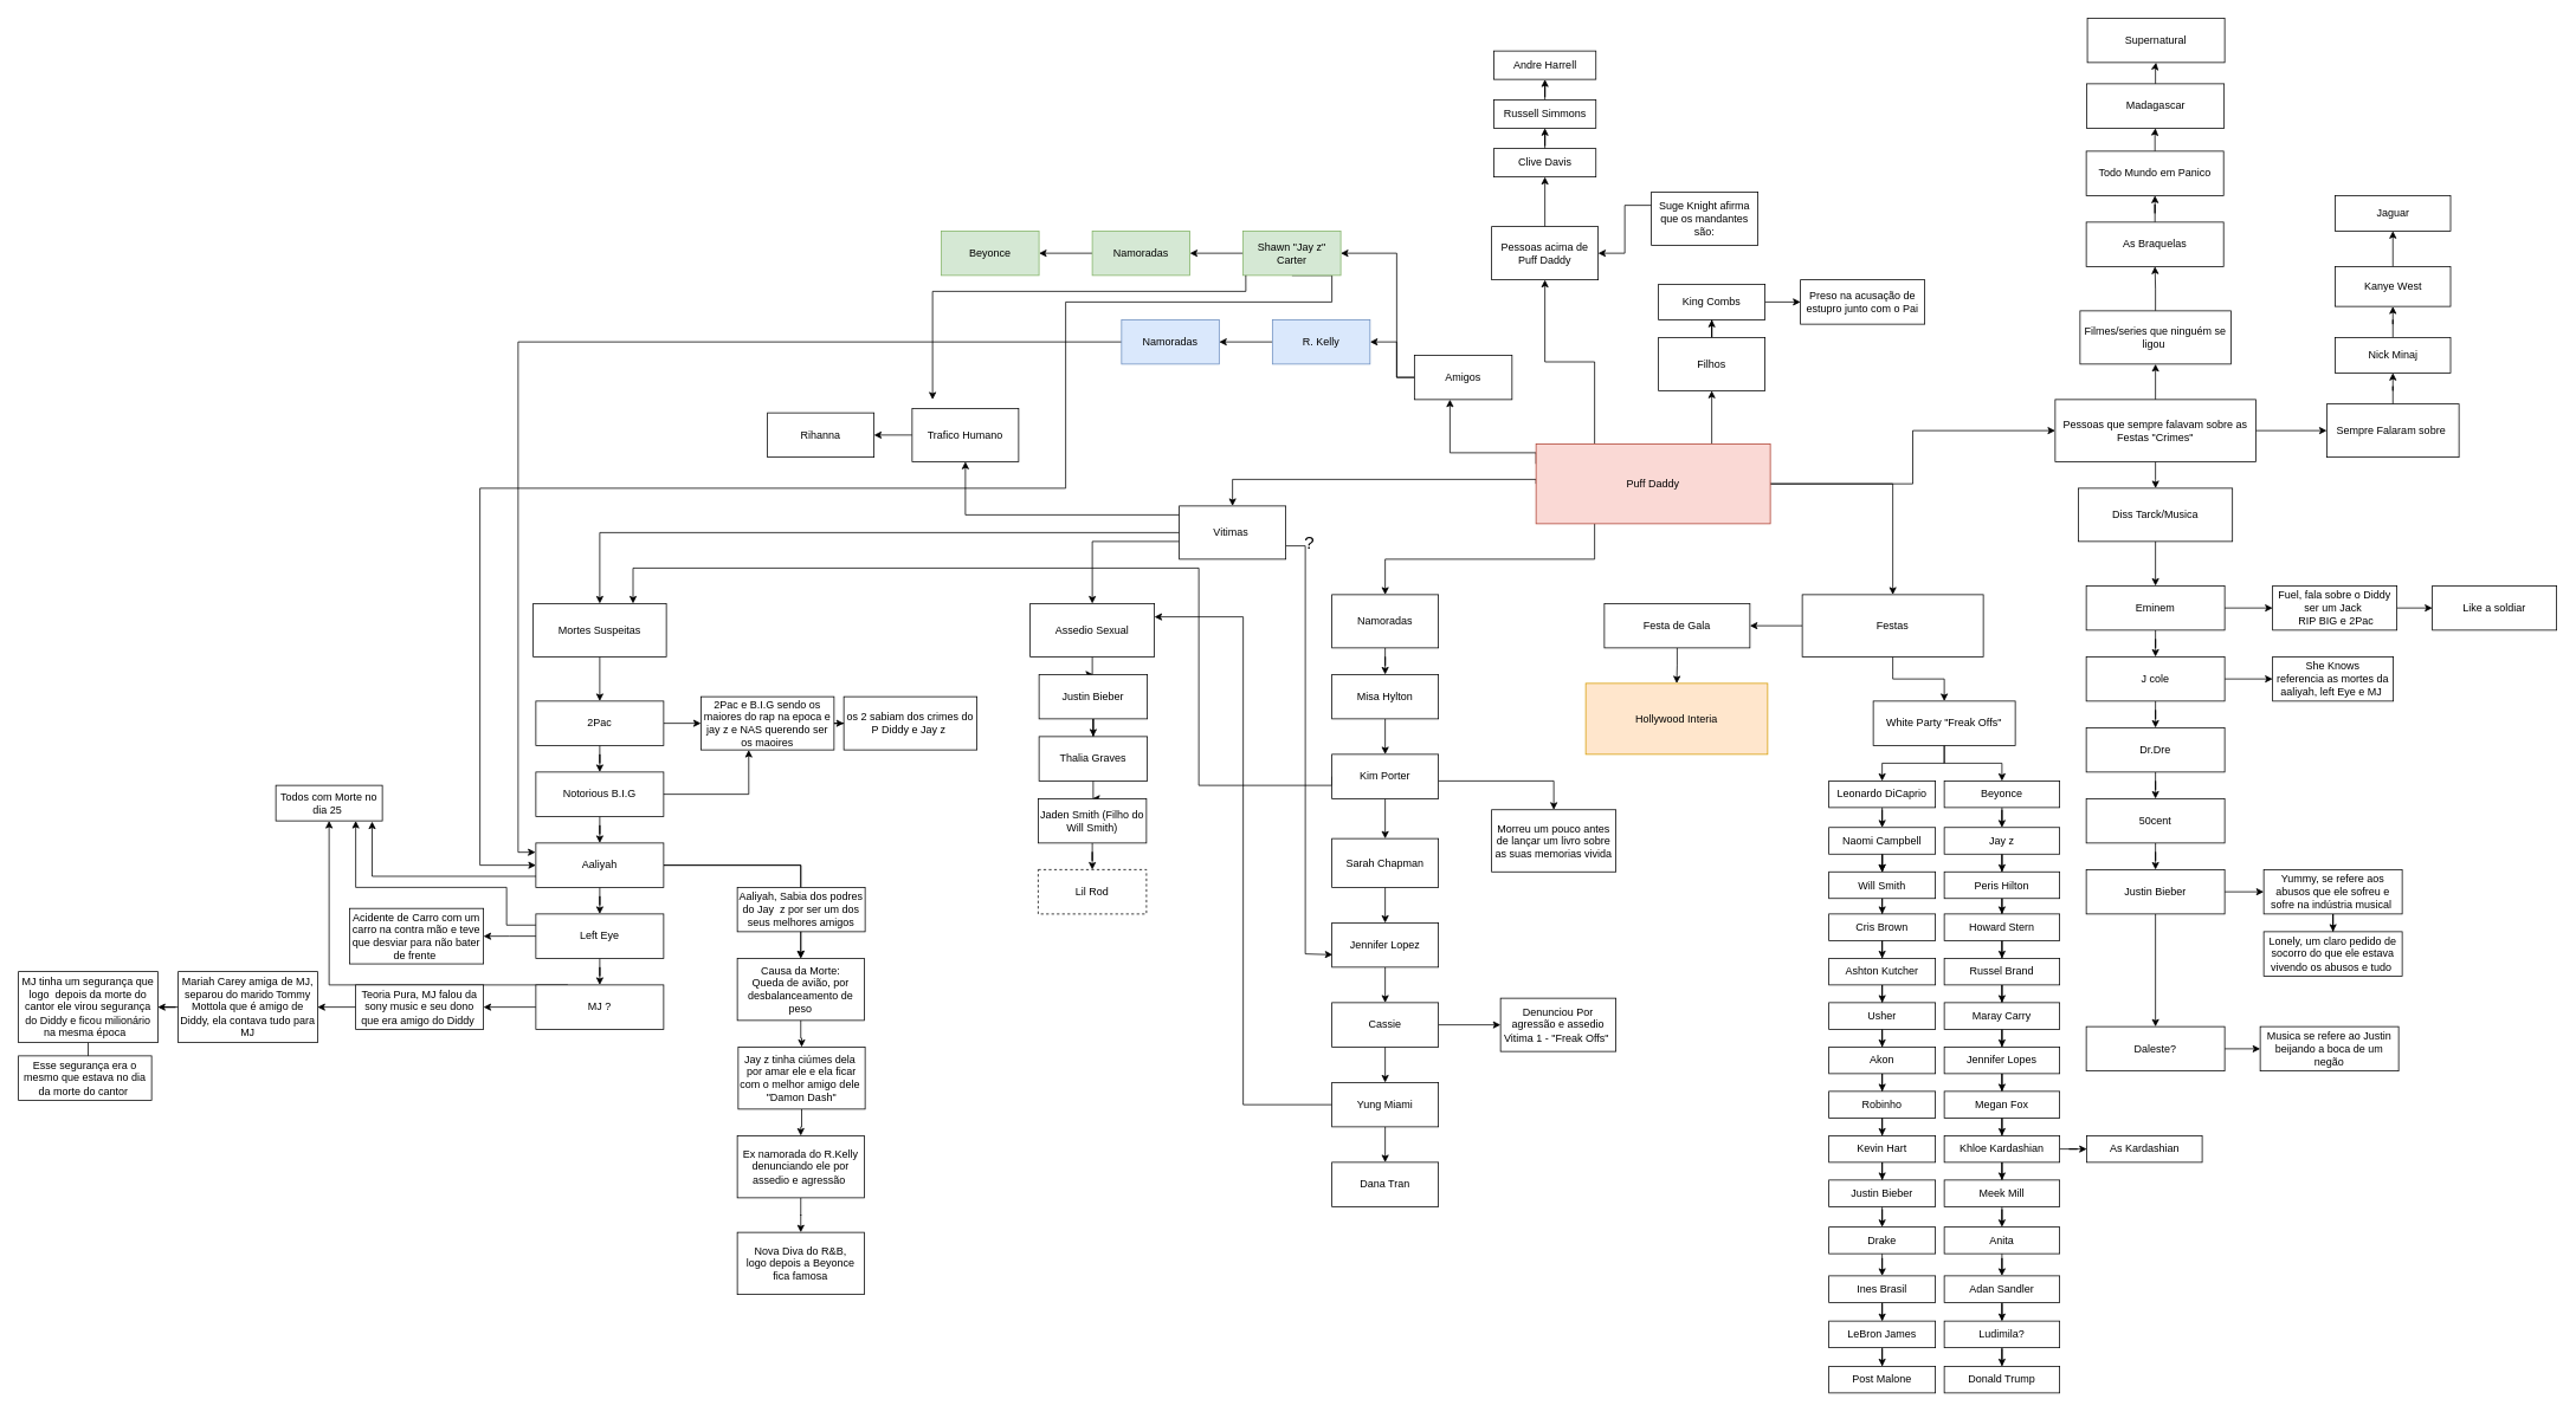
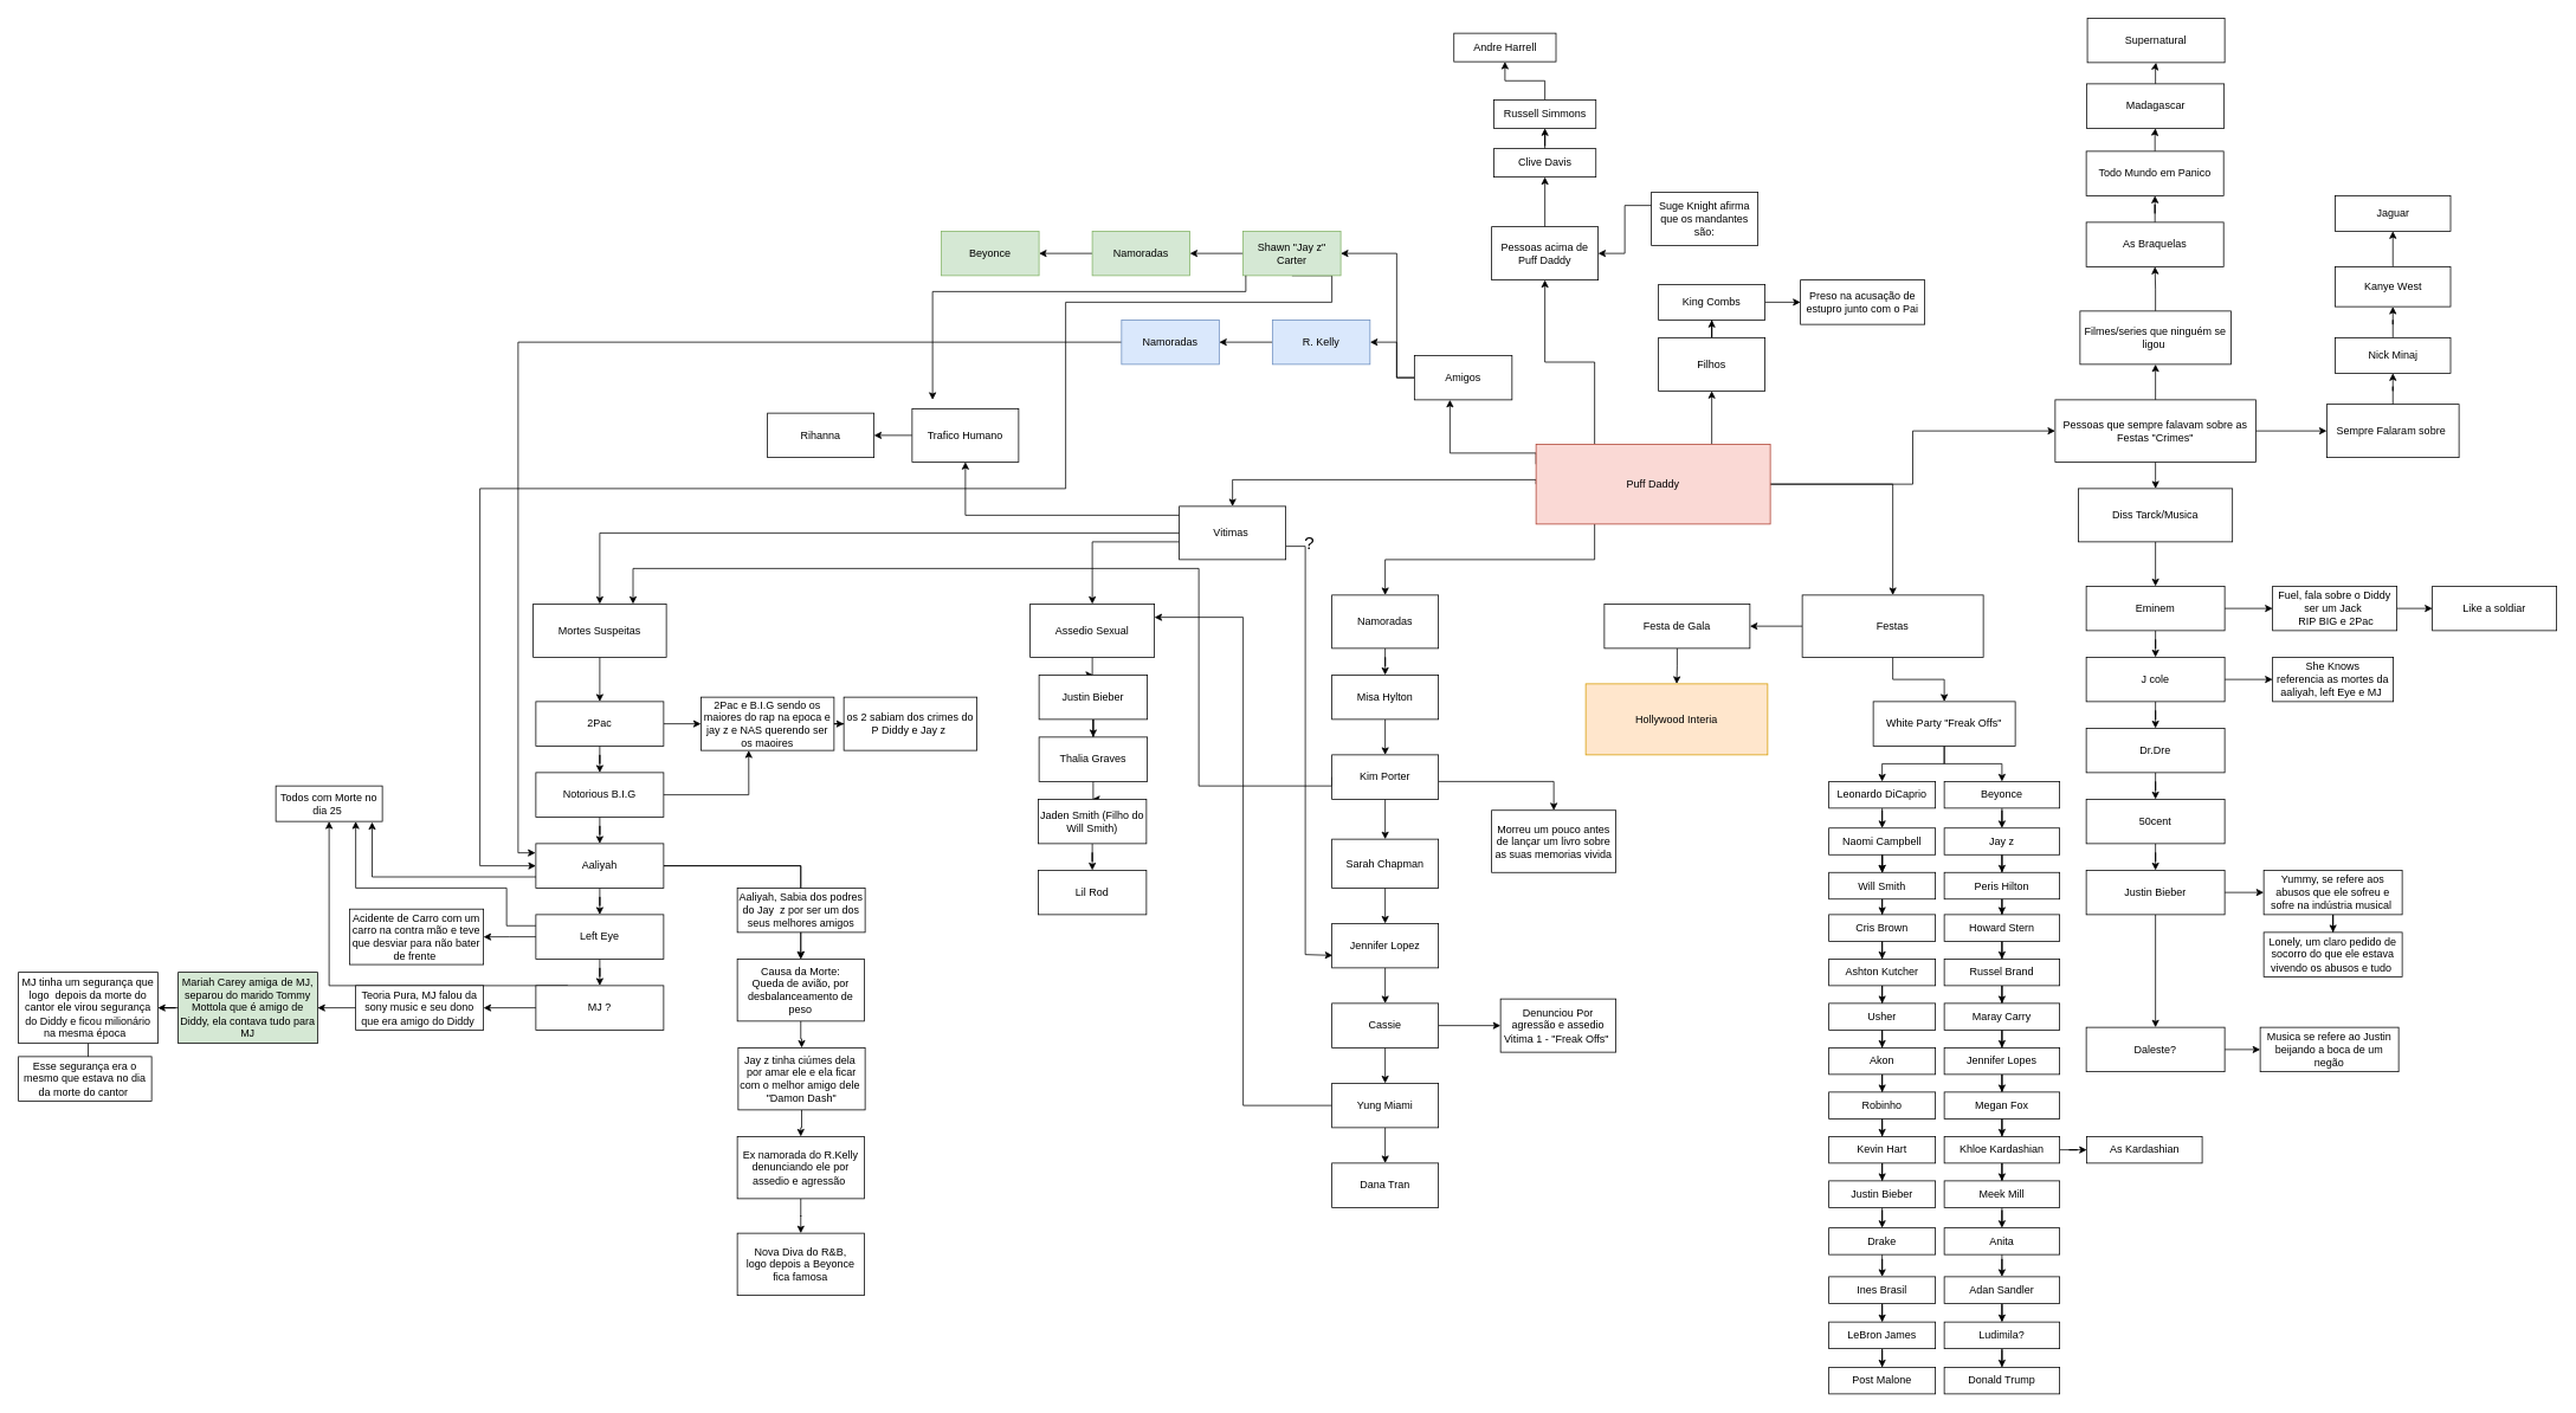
- <mxCell id="216" value="Andre Harrell" style="rounded=0;whiteSpace=wrap;html=1;" vertex="1" parent="1"><mxGeometry x="1682.5" y="57" width="115" height="32" as="geometry" /></mxCell>
+ <mxCell id="216" value="Andre Harrell" style="rounded=0;whiteSpace=wrap;html=1;" vertex="1" parent="1"><mxGeometry x="1637.5" y="37" width="115" height="32" as="geometry" /></mxCell>
- <mxCell id="126" value="Lil Rod" style="rounded=0;whiteSpace=wrap;html=1;dashed=1;" vertex="1" parent="1"><mxGeometry x="1169" y="980" width="122" height="50" as="geometry" /></mxCell>
+ <mxCell id="126" value="Lil Rod" style="rounded=0;whiteSpace=wrap;html=1;" vertex="1" parent="1"><mxGeometry x="1169" y="980" width="122" height="50" as="geometry" /></mxCell>
- <mxCell id="108" value="Mariah Carey amiga de MJ, separou do marido Tommy Mottola que é amigo de Diddy, ela contava tudo para MJ" style="rounded=0;whiteSpace=wrap;html=1;" vertex="1" parent="1"><mxGeometry x="200" y="1095" width="157" height="80" as="geometry" /></mxCell>
+ <mxCell id="108" value="Mariah Carey amiga de MJ, separou do marido Tommy Mottola que é amigo de Diddy, ela contava tudo para MJ" style="rounded=0;whiteSpace=wrap;html=1;fillColor=#d5e8d4;" vertex="1" parent="1"><mxGeometry x="200" y="1095" width="157" height="80" as="geometry" /></mxCell>
